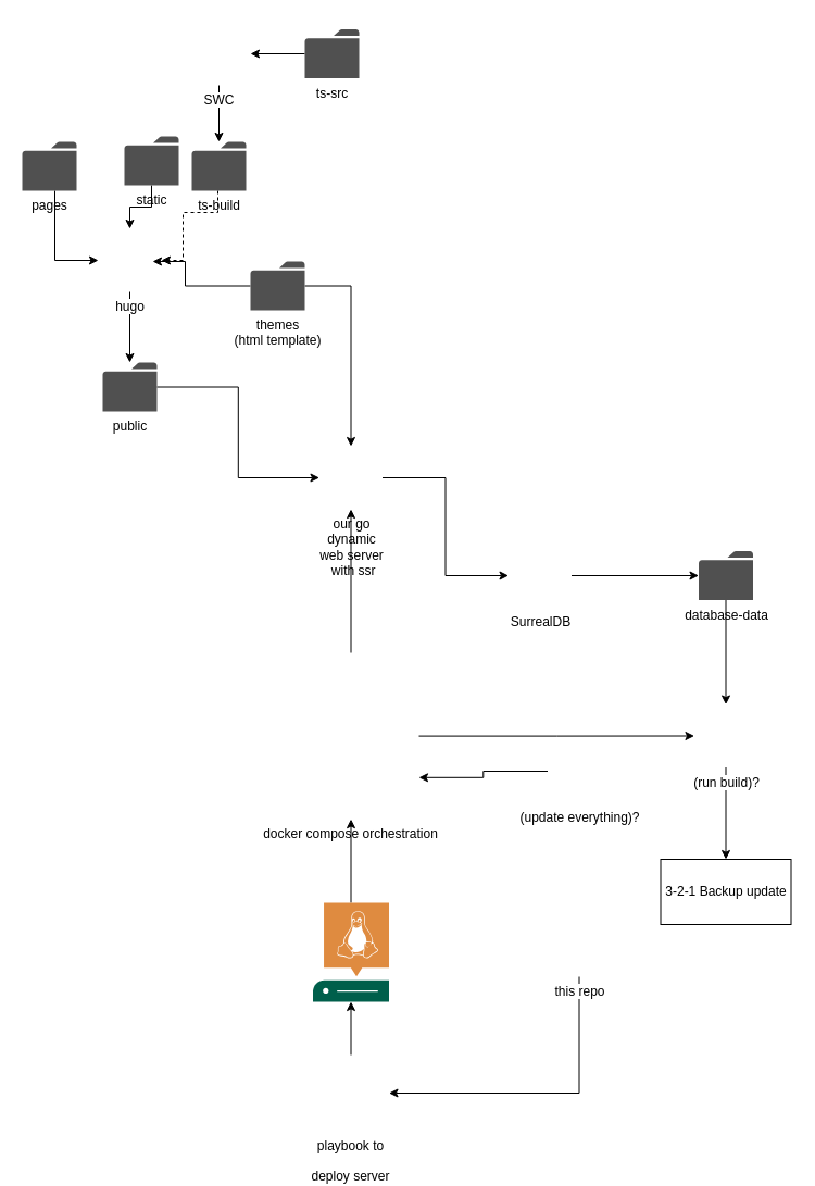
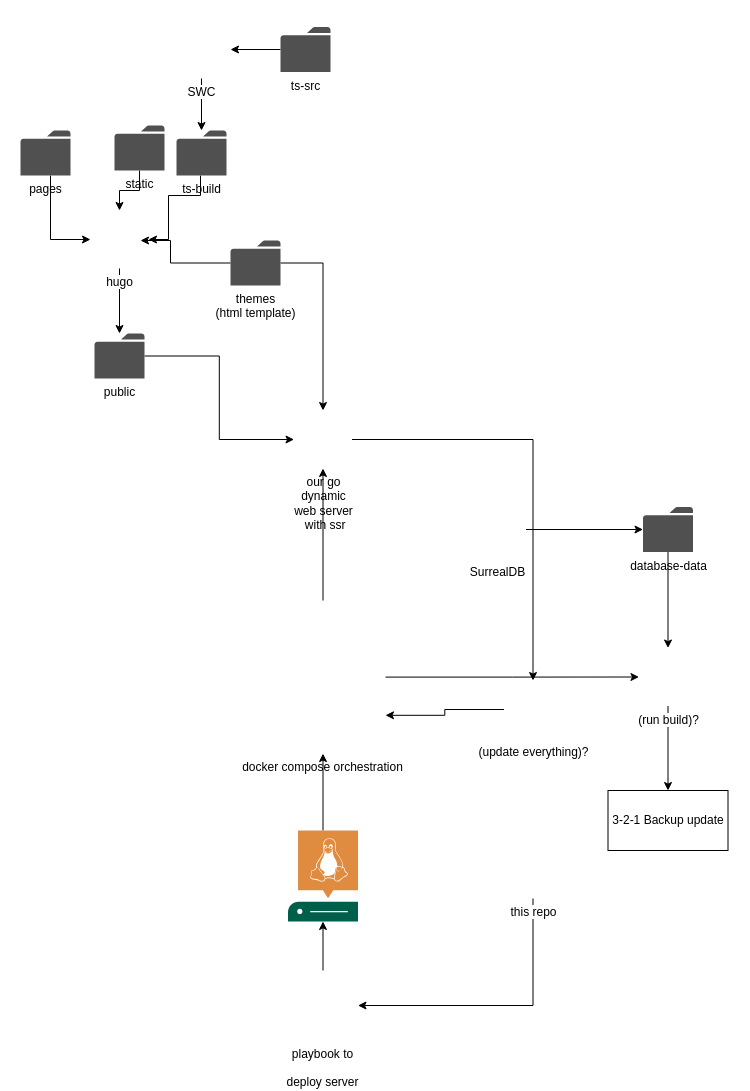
- <mxCell id="12" style="edgeStyle=orthogonalEdgeStyle;rounded=0;orthogonalLoop=1;jettySize=auto;html=1;entryX=1;entryY=0.5;entryDx=0;entryDy=0;dashed=1;" edge="1" parent="1" source="13" target="21"><mxGeometry relative="1" as="geometry"><Array as="points"><mxPoint x="200" y="195" /><mxPoint x="168" y="195" /><mxPoint x="168" y="239" /></Array></mxGeometry></mxCell>
+ <mxCell id="12" style="edgeStyle=orthogonalEdgeStyle;rounded=0;orthogonalLoop=1;jettySize=auto;html=1;entryX=1;entryY=0.5;entryDx=0;entryDy=0;" edge="1" parent="1" source="13" target="21"><mxGeometry relative="1" as="geometry"><Array as="points"><mxPoint x="200" y="195" /><mxPoint x="168" y="195" /><mxPoint x="168" y="239" /></Array></mxGeometry></mxCell>
- <mxCell id="26" style="edgeStyle=orthogonalEdgeStyle;rounded=0;orthogonalLoop=1;jettySize=auto;html=1;entryX=0;entryY=0.5;entryDx=0;entryDy=0;" edge="1" parent="1" source="27" target="19"><mxGeometry relative="1" as="geometry" /></mxCell>
+ <mxCell id="26" style="edgeStyle=orthogonalEdgeStyle;rounded=0;orthogonalLoop=1;jettySize=auto;html=1;" edge="1" parent="1" source="27" target="23"><mxGeometry relative="1" as="geometry" /></mxCell>
